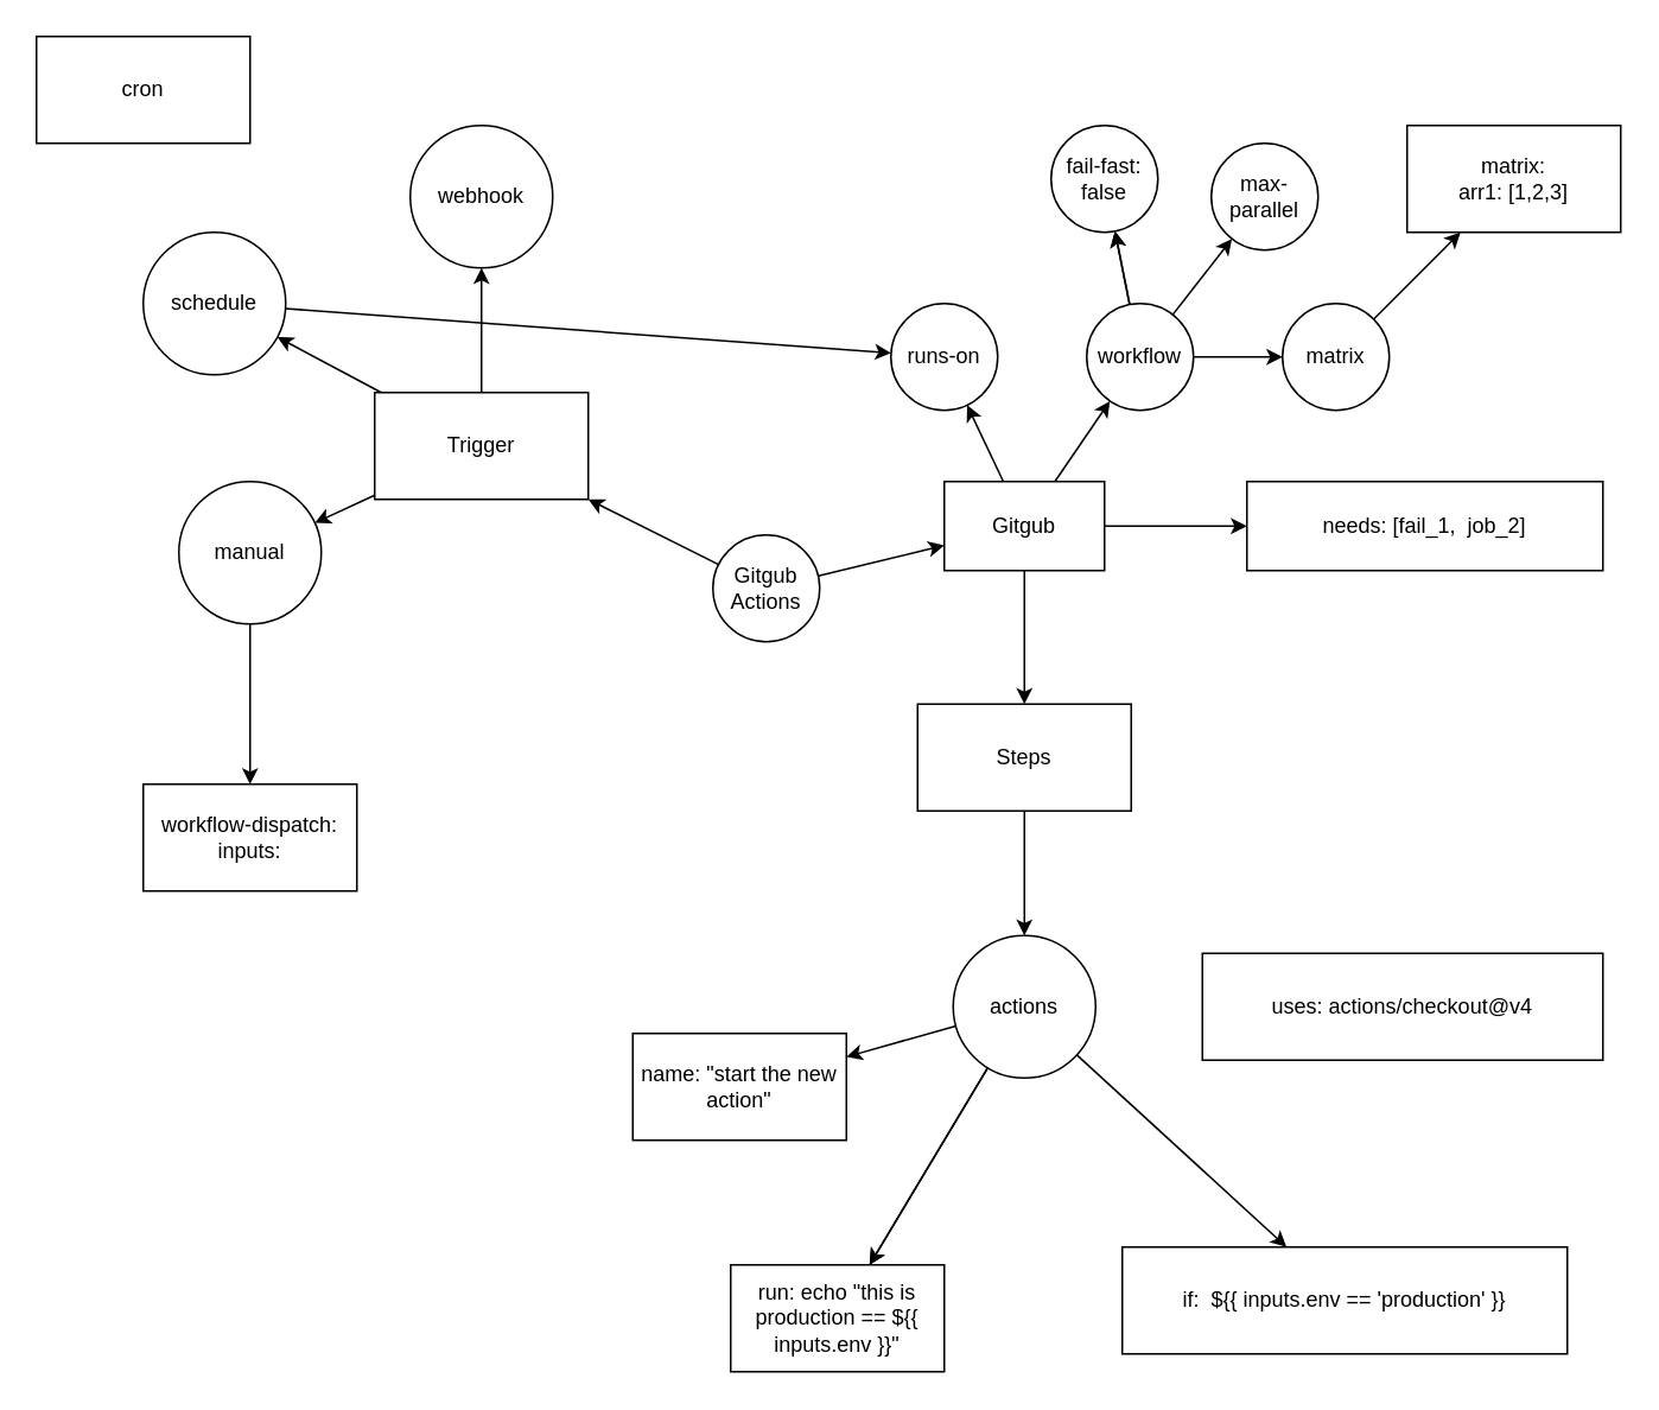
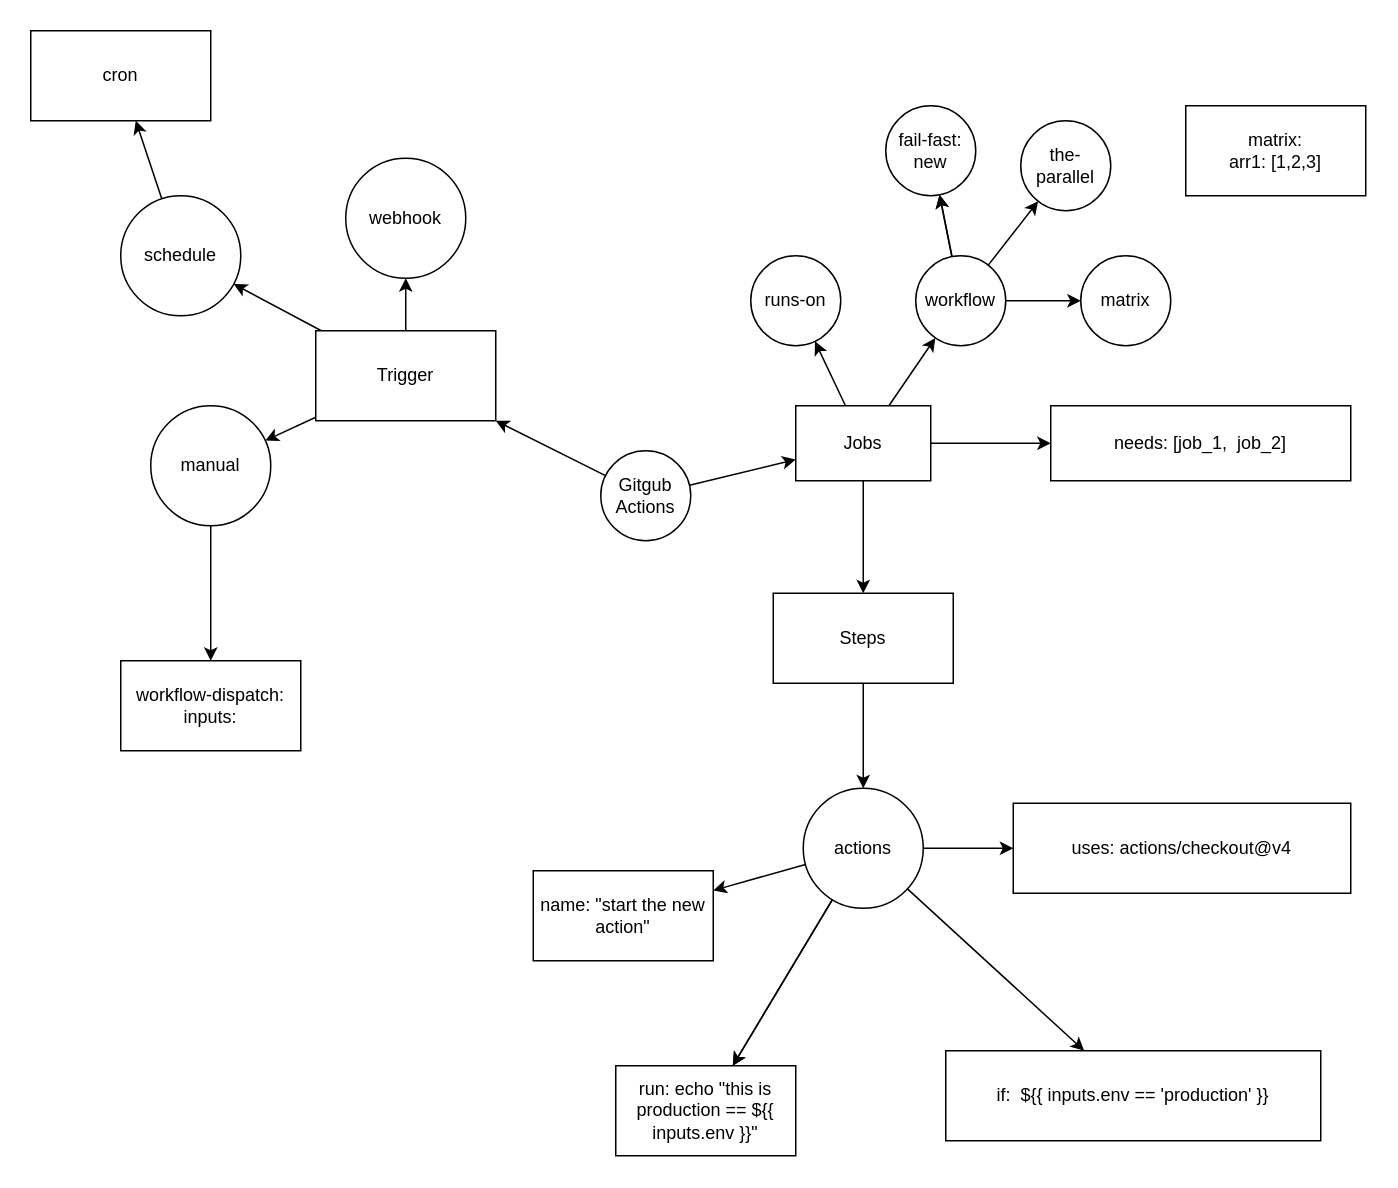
- <mxCell id="20" value="fail-fast: false" style="ellipse;whiteSpace=wrap;html=1;" vertex="1" parent="1"><mxGeometry x="590" y="70" width="60" height="60" as="geometry" /></mxCell>
+ <mxCell id="20" value="fail-fast: new" style="ellipse;whiteSpace=wrap;html=1;" vertex="1" parent="1"><mxGeometry x="590" y="70" width="60" height="60" as="geometry" /></mxCell>
- <mxCell id="25" value="webhook" style="ellipse;whiteSpace=wrap;html=1;" vertex="1" parent="1"><mxGeometry x="230" y="70" width="80" height="80" as="geometry" /></mxCell>
+ <mxCell id="25" value="webhook" style="ellipse;whiteSpace=wrap;html=1;" vertex="1" parent="1"><mxGeometry x="230" y="105" width="80" height="80" as="geometry" /></mxCell>
- <mxCell id="21" value="max-parallel" style="ellipse;whiteSpace=wrap;html=1;" vertex="1" parent="1"><mxGeometry x="680" y="80" width="60" height="60" as="geometry" /></mxCell>
+ <mxCell id="21" value="the-parallel" style="ellipse;whiteSpace=wrap;html=1;" vertex="1" parent="1"><mxGeometry x="680" y="80" width="60" height="60" as="geometry" /></mxCell>
- <mxCell id="22" value="" style="edgeStyle=none;html=1;" edge="1" parent="1" source="23" target="24"><mxGeometry relative="1" as="geometry" /></mxCell>
- <mxCell id="26" value="" style="edgeStyle=none;html=1;" edge="1" parent="1" source="27" target="14"><mxGeometry relative="1" as="geometry" /></mxCell>
+ <mxCell id="26" value="" style="edgeStyle=none;html=1;" edge="1" parent="1" source="27" target="31"><mxGeometry relative="1" as="geometry" /></mxCell>
- <mxCell id="13" value="Gitgub" style="whiteSpace=wrap;html=1;" vertex="1" parent="1"><mxGeometry x="530" y="270" width="90" height="50" as="geometry" /></mxCell>
+ <mxCell id="13" value="Jobs" style="whiteSpace=wrap;html=1;" vertex="1" parent="1"><mxGeometry x="530" y="270" width="90" height="50" as="geometry" /></mxCell>
- <mxCell id="44" value="needs: [fail_1,&amp;nbsp; job_2]" style="whiteSpace=wrap;html=1;" vertex="1" parent="1"><mxGeometry x="700" y="270" width="200" height="50" as="geometry" /></mxCell>
+ <mxCell id="44" value="needs: [job_1,&amp;nbsp; job_2]" style="whiteSpace=wrap;html=1;" vertex="1" parent="1"><mxGeometry x="700" y="270" width="200" height="50" as="geometry" /></mxCell>
+ <mxCell id="34" value="" style="edgeStyle=none;html=1;" edge="1" parent="1" source="39" target="40"><mxGeometry relative="1" as="geometry" /></mxCell>
